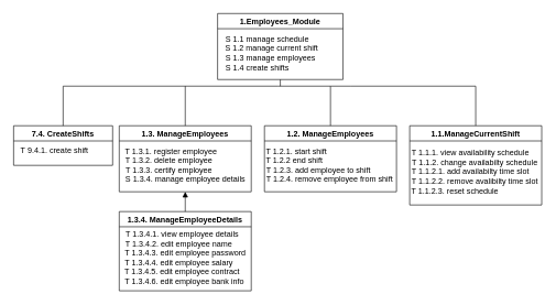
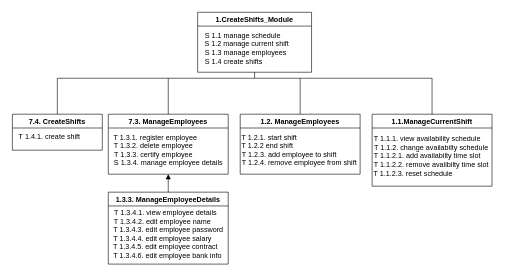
- <mxCell id="2" value="1.Employees_Module" style="swimlane;" vertex="1" parent="1"><mxGeometry x="329" y="20" width="190" height="100" as="geometry" /></mxCell>
+ <mxCell id="2" value="1.CreateShifts_Module" style="swimlane;" vertex="1" parent="1"><mxGeometry x="329" y="20" width="190" height="100" as="geometry" /></mxCell>
- <mxCell id="6" value="1.3. ManageEmployees" style="swimlane;" vertex="1" parent="1"><mxGeometry x="180" y="190" width="200" height="100" as="geometry" /></mxCell>
+ <mxCell id="6" value="7.3. ManageEmployees" style="swimlane;" vertex="1" parent="1"><mxGeometry x="180" y="190" width="200" height="100" as="geometry" /></mxCell>
- <mxCell id="9" value="&amp;nbsp;T 9.4.1. create shift&lt;br&gt;&amp;nbsp; &amp;nbsp; &lt;span style=&quot;white-space: pre;&quot;&gt;&#09;&lt;/span&gt;&lt;span style=&quot;white-space: pre;&quot;&gt;&#09;&lt;/span&gt;&amp;nbsp;" style="text;html=1;align=center;verticalAlign=middle;resizable=0;points=[];autosize=1;strokeColor=none;fillColor=none;" vertex="1" parent="8"><mxGeometry y="30" width="120" height="30" as="geometry" /></mxCell>
+ <mxCell id="9" value="&amp;nbsp;T 1.4.1. create shift&lt;br&gt;&amp;nbsp; &amp;nbsp; &lt;span style=&quot;white-space: pre;&quot;&gt;&#09;&lt;/span&gt;&lt;span style=&quot;white-space: pre;&quot;&gt;&#09;&lt;/span&gt;&amp;nbsp;" style="text;html=1;align=center;verticalAlign=middle;resizable=0;points=[];autosize=1;strokeColor=none;fillColor=none;" vertex="1" parent="8"><mxGeometry y="30" width="120" height="30" as="geometry" /></mxCell>
- <mxCell id="10" value="1.3.4. ManageEmployeeDetails" style="swimlane;" vertex="1" parent="1"><mxGeometry x="180" y="320" width="200" height="120" as="geometry" /></mxCell>
+ <mxCell id="10" value="1.3.3. ManageEmployeeDetails" style="swimlane;" vertex="1" parent="1"><mxGeometry x="180" y="320" width="200" height="120" as="geometry" /></mxCell>
